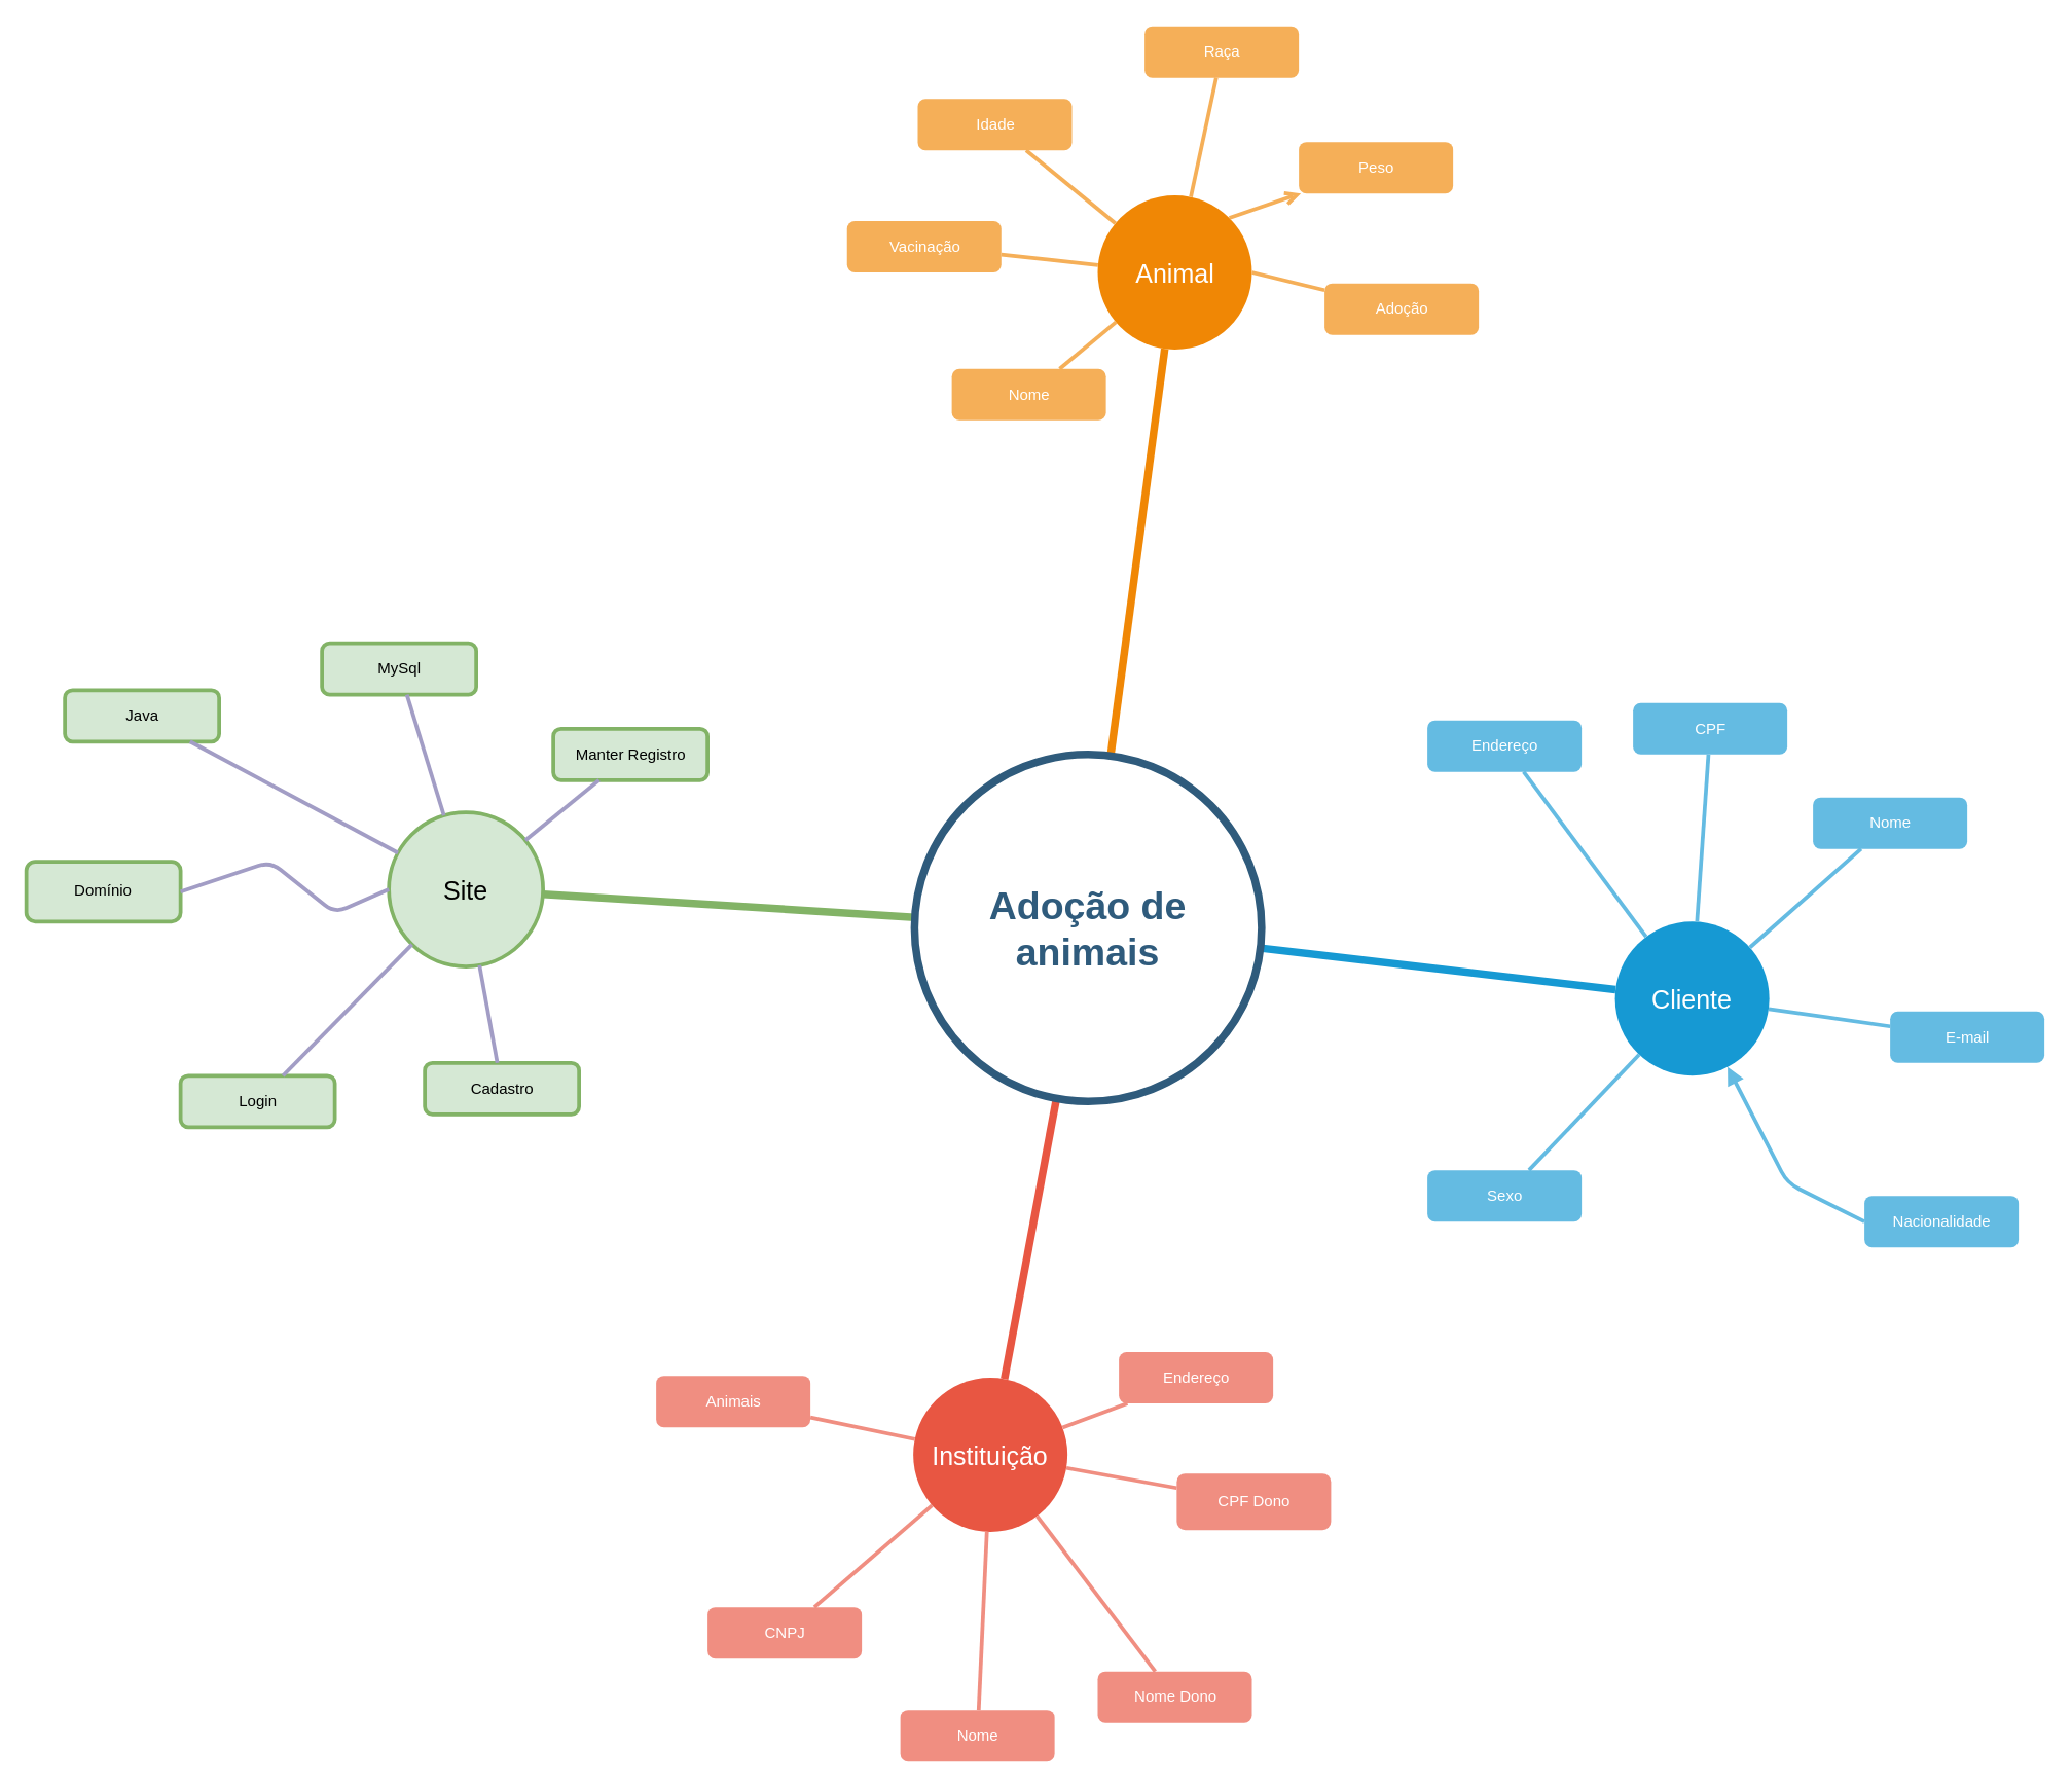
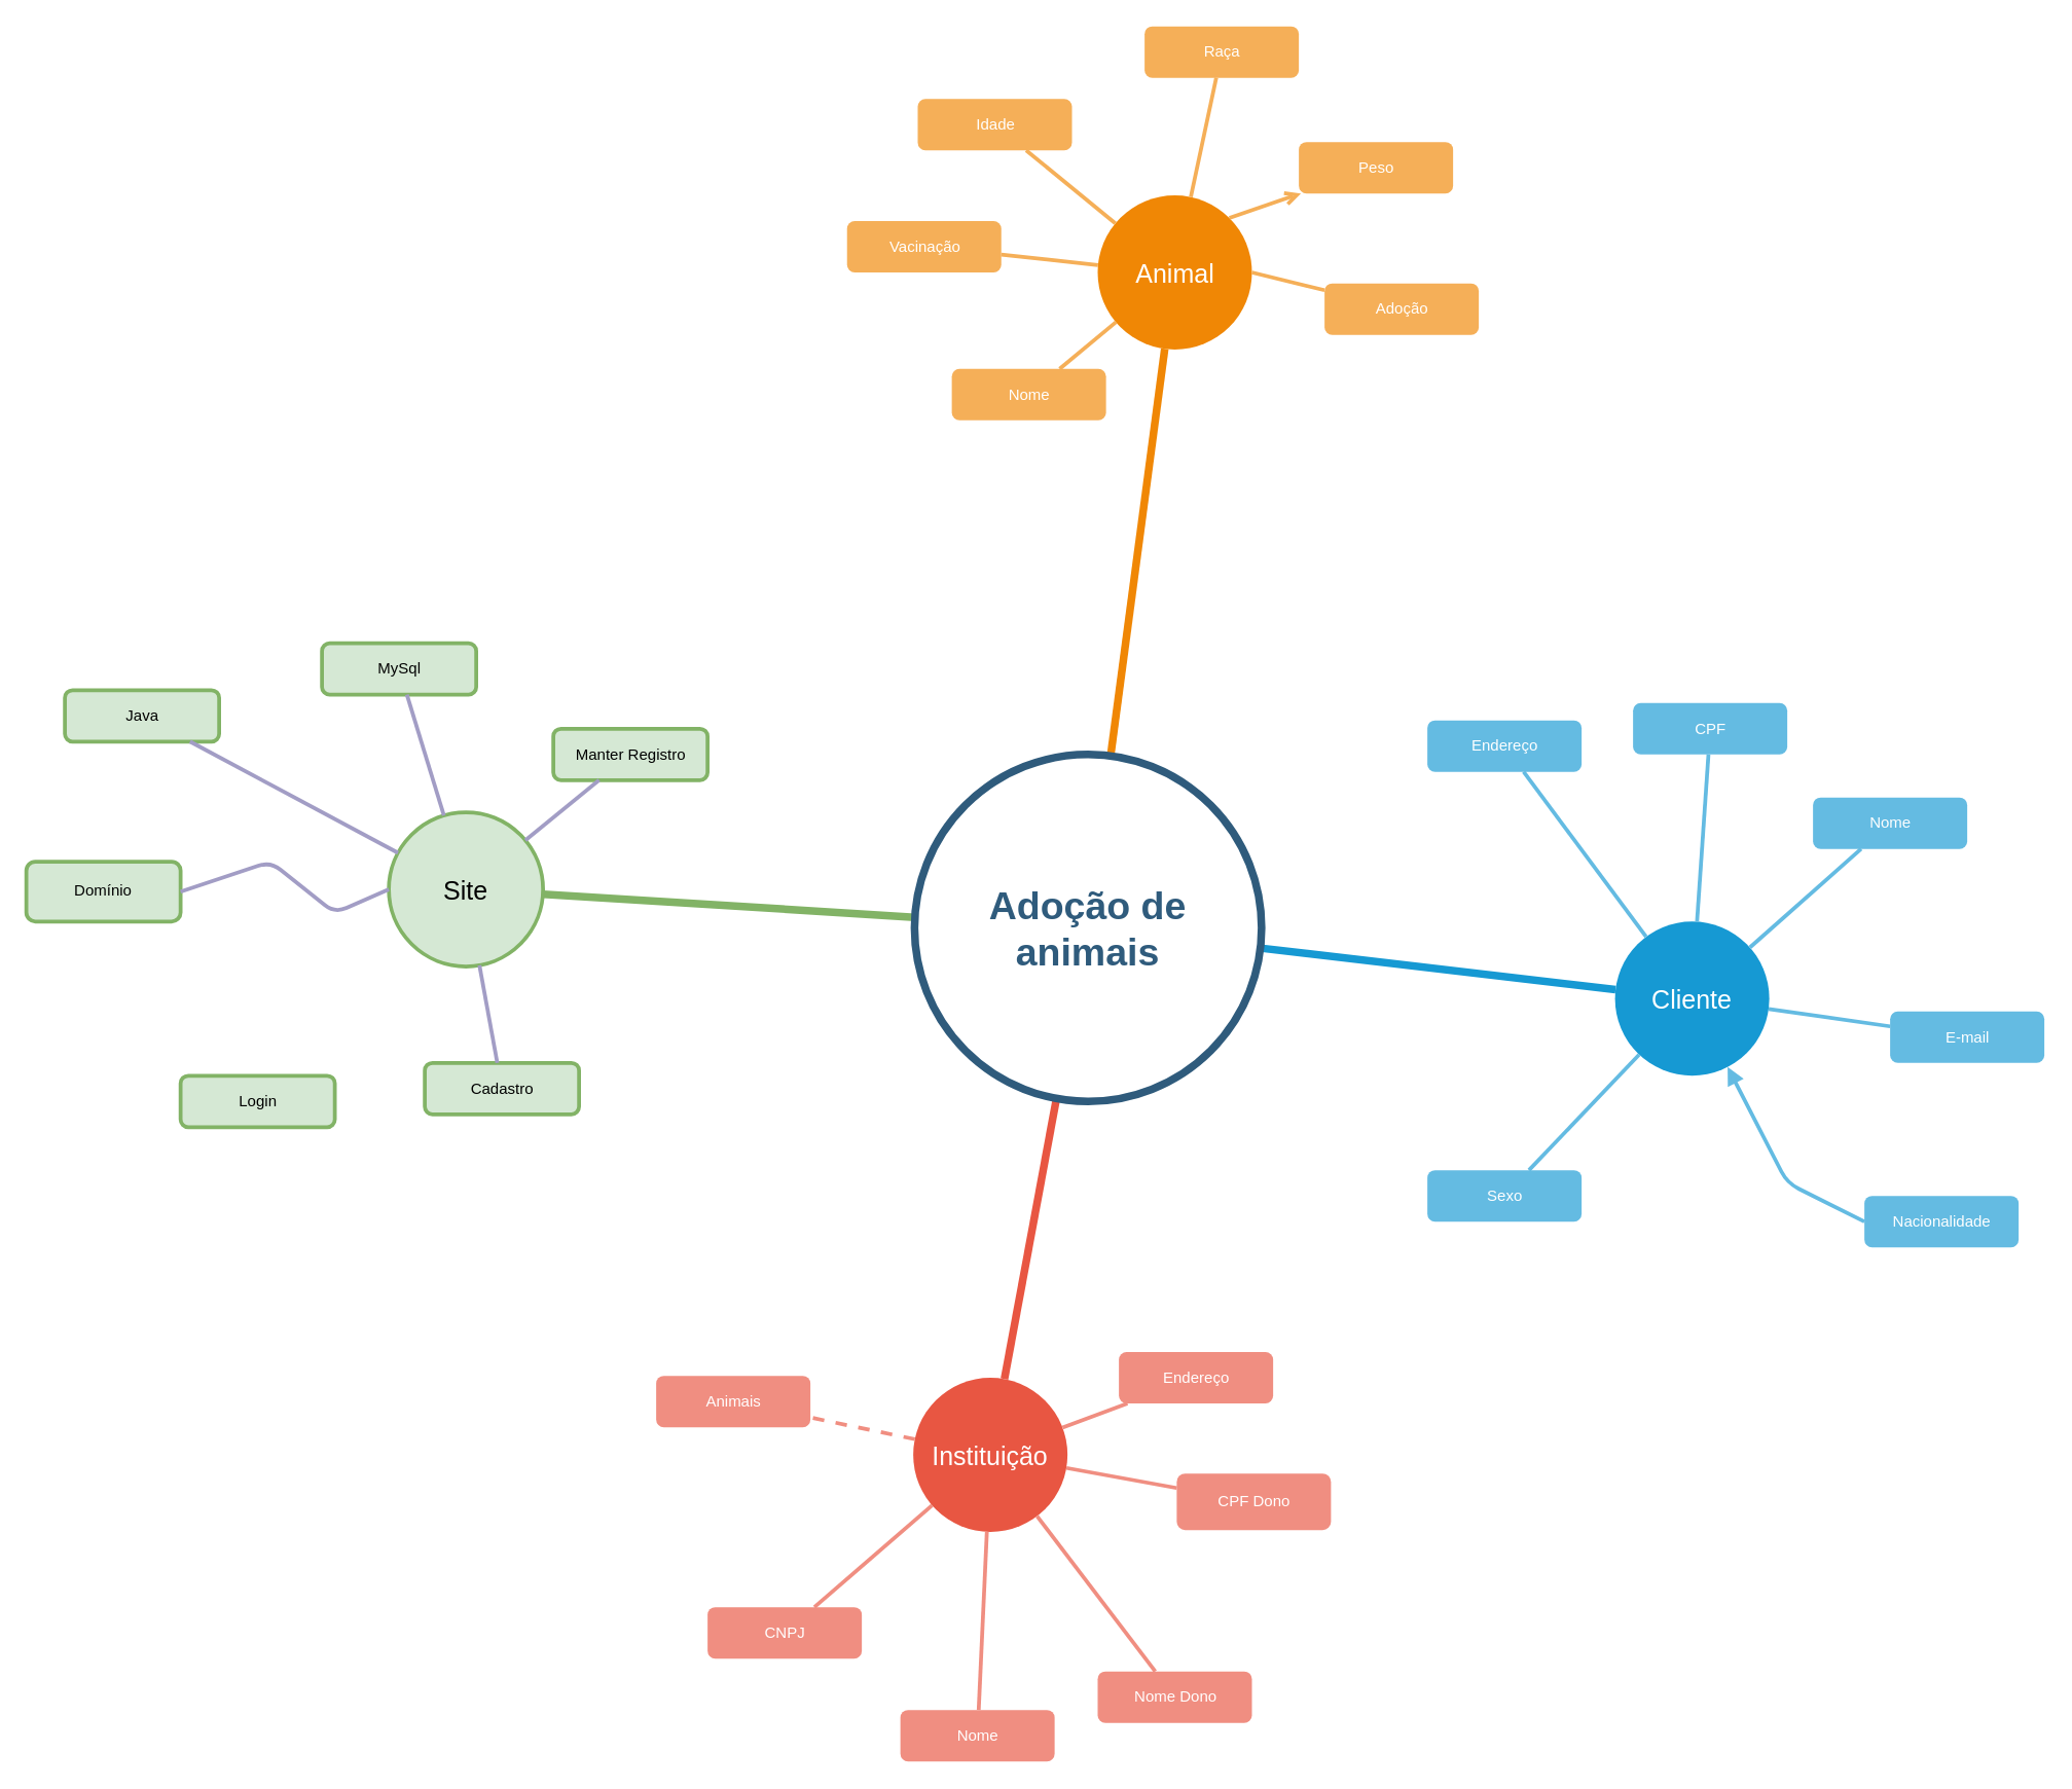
- <mxCell id="51" value="" style="edgeStyle=none;endArrow=none;strokeWidth=3;strokeColor=#A29DC5;html=1;" parent="1" source="45" target="46" edge="1"><mxGeometry x="-1258" y="-303.5" width="100" height="100" as="geometry"><mxPoint x="-1508" y="-293.5" as="sourcePoint" /><mxPoint x="-1408" y="-393.5" as="targetPoint" /></mxGeometry></mxCell>
- <mxCell id="40" value="" style="edgeStyle=none;endArrow=none;strokeWidth=3;strokeColor=#F08E81;html=1;" parent="1" source="5" target="33" edge="1"><mxGeometry x="570" y="101.5" width="100" height="100" as="geometry"><mxPoint x="320" y="111.5" as="sourcePoint" /><mxPoint x="420" y="11.5" as="targetPoint" /></mxGeometry></mxCell>
+ <mxCell id="40" value="" style="edgeStyle=none;endArrow=none;strokeWidth=3;strokeColor=#F08E81;html=1;dashed=1;" parent="1" source="5" target="33" edge="1"><mxGeometry x="570" y="101.5" width="100" height="100" as="geometry"><mxPoint x="320" y="111.5" as="sourcePoint" /><mxPoint x="420" y="11.5" as="targetPoint" /></mxGeometry></mxCell>
